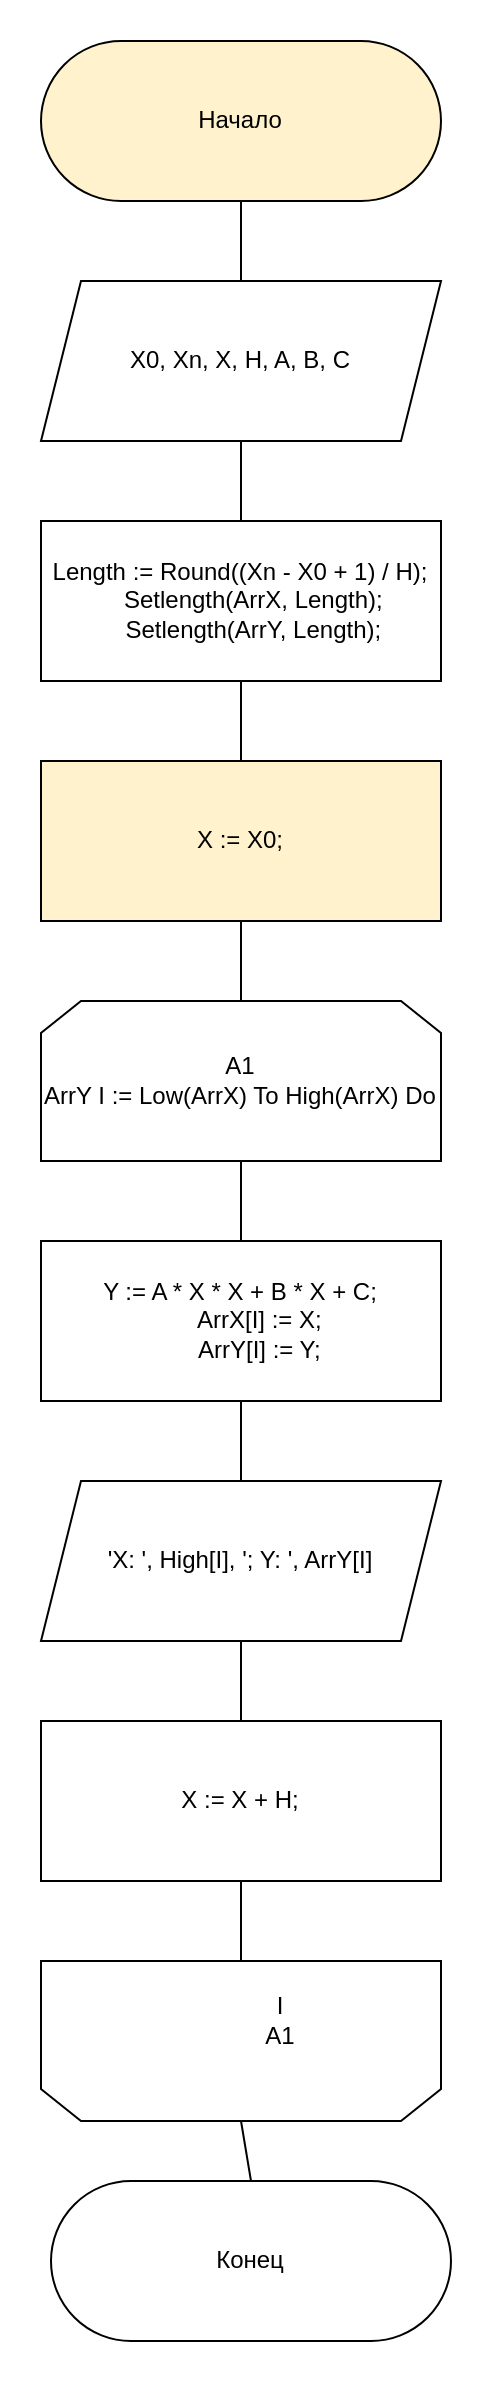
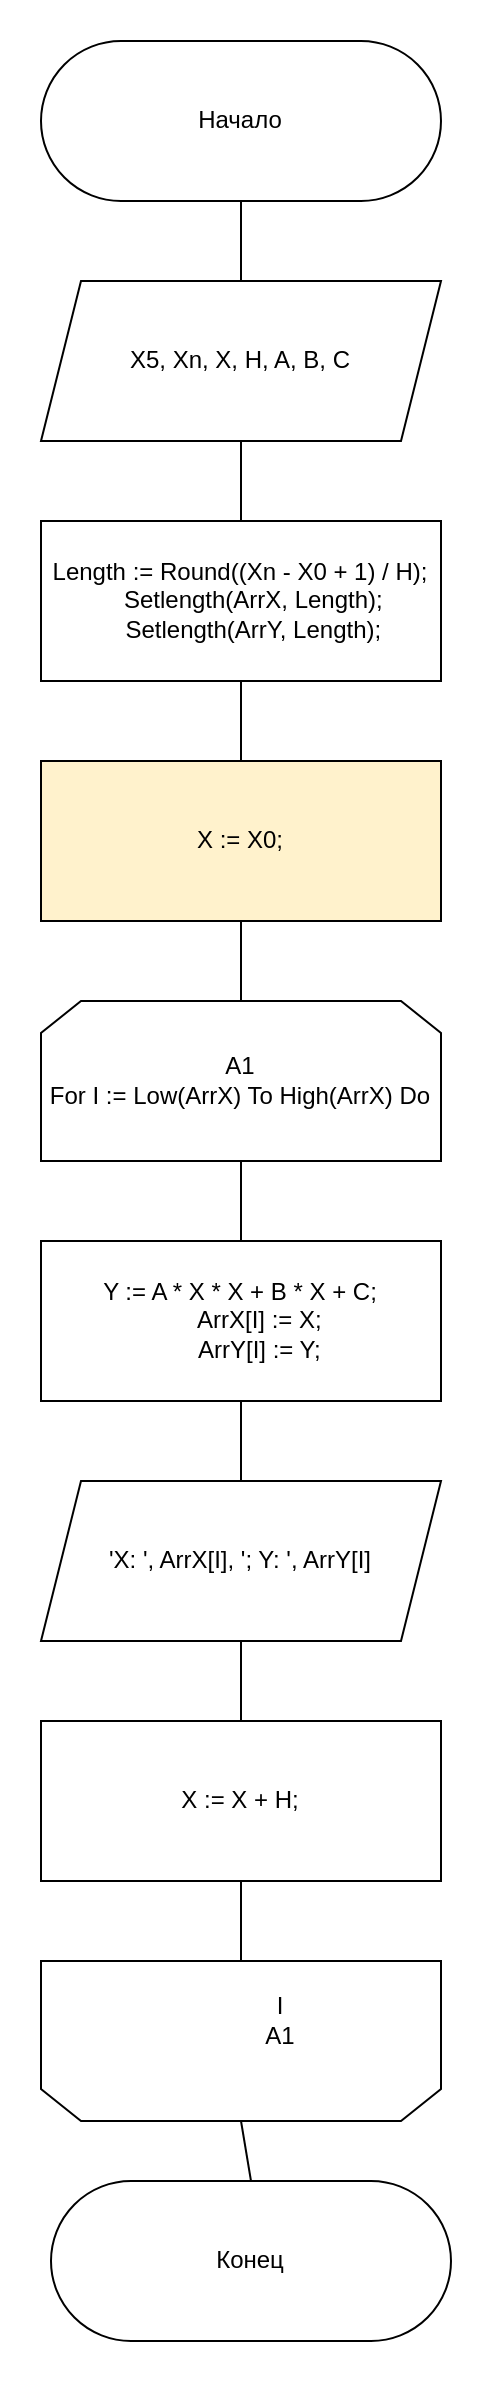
- <mxCell id="2" value="Начало" style="rounded=1;whiteSpace=wrap;html=1;arcSize=50;fillColor=#fff2cc;" parent="1" vertex="1"><mxGeometry x="20" y="20" width="200" height="80" as="geometry" /></mxCell>
+ <mxCell id="2" value="Начало" style="rounded=1;whiteSpace=wrap;html=1;arcSize=50;" parent="1" vertex="1"><mxGeometry x="20" y="20" width="200" height="80" as="geometry" /></mxCell>
- <mxCell id="3" value="X0, Xn, X, H, A, B, C" style="shape=parallelogram;perimeter=parallelogramPerimeter;whiteSpace=wrap;html=1;fixedSize=1;" parent="1" vertex="1"><mxGeometry x="20" y="140" width="200" height="80" as="geometry" /></mxCell>
+ <mxCell id="3" value="X5, Xn, X, H, A, B, C" style="shape=parallelogram;perimeter=parallelogramPerimeter;whiteSpace=wrap;html=1;fixedSize=1;" parent="1" vertex="1"><mxGeometry x="20" y="140" width="200" height="80" as="geometry" /></mxCell>
- <mxCell id="6" value="A1&lt;br&gt;ArrY I := Low(ArrX) To High(ArrX) Do" style="shape=loopLimit;whiteSpace=wrap;html=1;" parent="1" vertex="1"><mxGeometry x="20" y="500" width="200" height="80" as="geometry" /></mxCell>
+ <mxCell id="6" value="A1&lt;br&gt;For I := Low(ArrX) To High(ArrX) Do" style="shape=loopLimit;whiteSpace=wrap;html=1;" parent="1" vertex="1"><mxGeometry x="20" y="500" width="200" height="80" as="geometry" /></mxCell>
- <mxCell id="8" value="'X: ', High[I], '; Y: ', ArrY[I]" style="shape=parallelogram;perimeter=parallelogramPerimeter;whiteSpace=wrap;html=1;fixedSize=1;" parent="1" vertex="1"><mxGeometry x="20" y="740" width="200" height="80" as="geometry" /></mxCell>
+ <mxCell id="8" value="'X: ', ArrX[I], '; Y: ', ArrY[I]" style="shape=parallelogram;perimeter=parallelogramPerimeter;whiteSpace=wrap;html=1;fixedSize=1;" parent="1" vertex="1"><mxGeometry x="20" y="740" width="200" height="80" as="geometry" /></mxCell>
